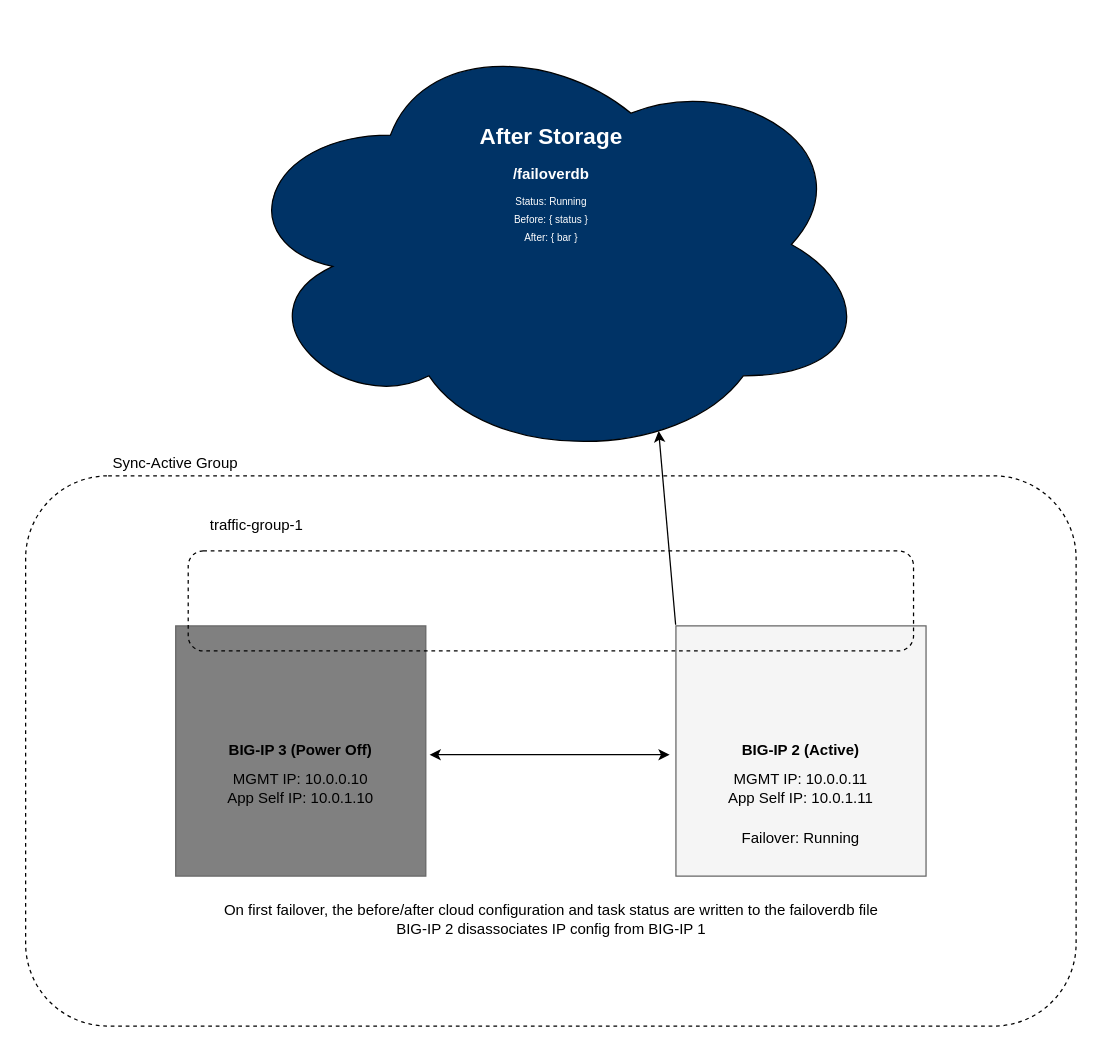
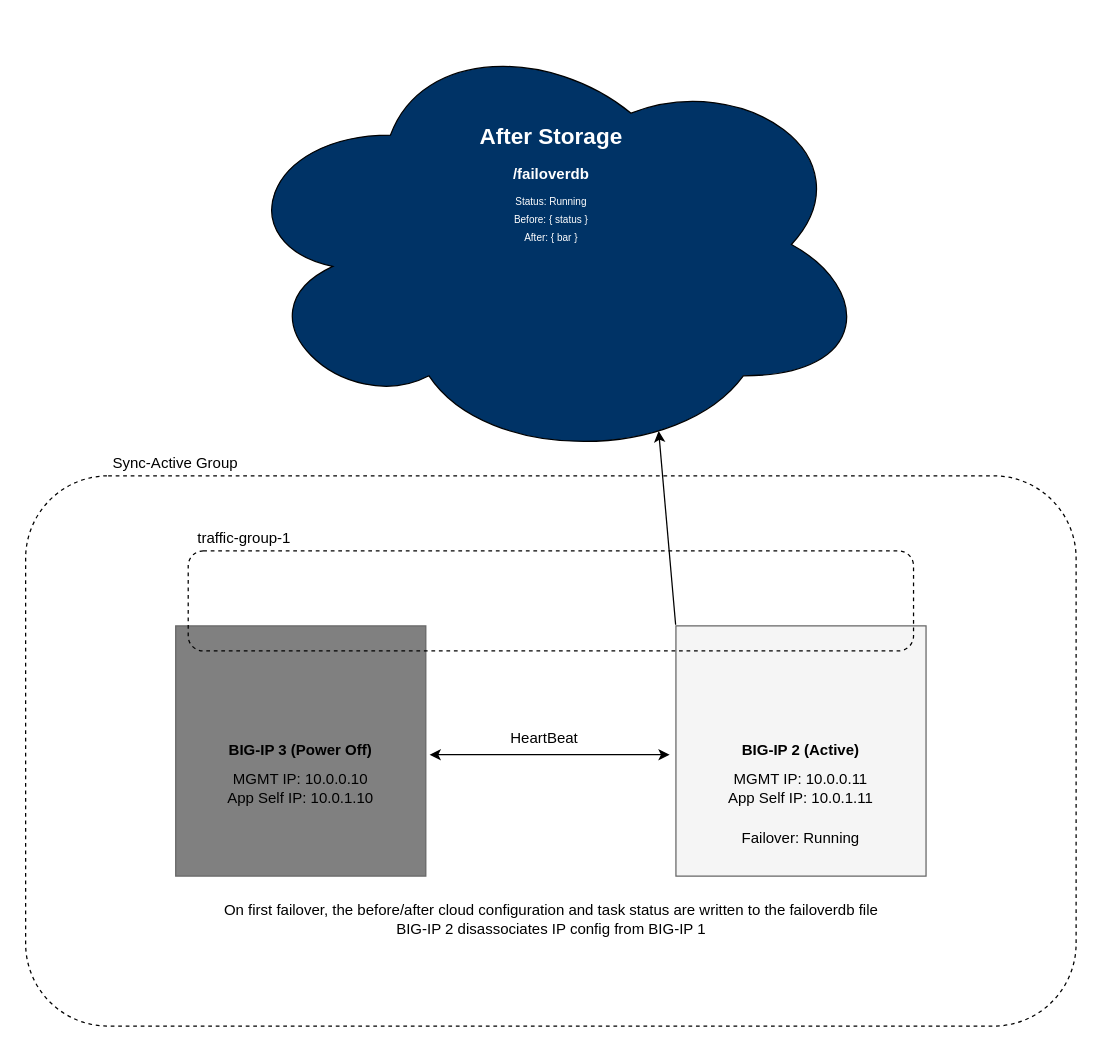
- <mxCell id="11" value="traffic-group-1" style="text;html=1;strokeColor=none;fillColor=none;align=center;verticalAlign=middle;whiteSpace=wrap;rounded=0;dashed=1;" vertex="1" parent="1"><mxGeometry x="160" y="410" width="90" height="20" as="geometry" /></mxCell>
+ <mxCell id="11" value="traffic-group-1" style="text;html=1;strokeColor=none;fillColor=none;align=center;verticalAlign=middle;whiteSpace=wrap;rounded=0;dashed=1;" vertex="1" parent="1"><mxGeometry x="150" y="420" width="90" height="20" as="geometry" /></mxCell>
+ <mxCell id="13" value="HeartBeat" style="text;html=1;strokeColor=none;fillColor=none;align=center;verticalAlign=middle;whiteSpace=wrap;rounded=0;dashed=1;" vertex="1" parent="1"><mxGeometry x="390" y="580" width="90" height="20" as="geometry" /></mxCell>
